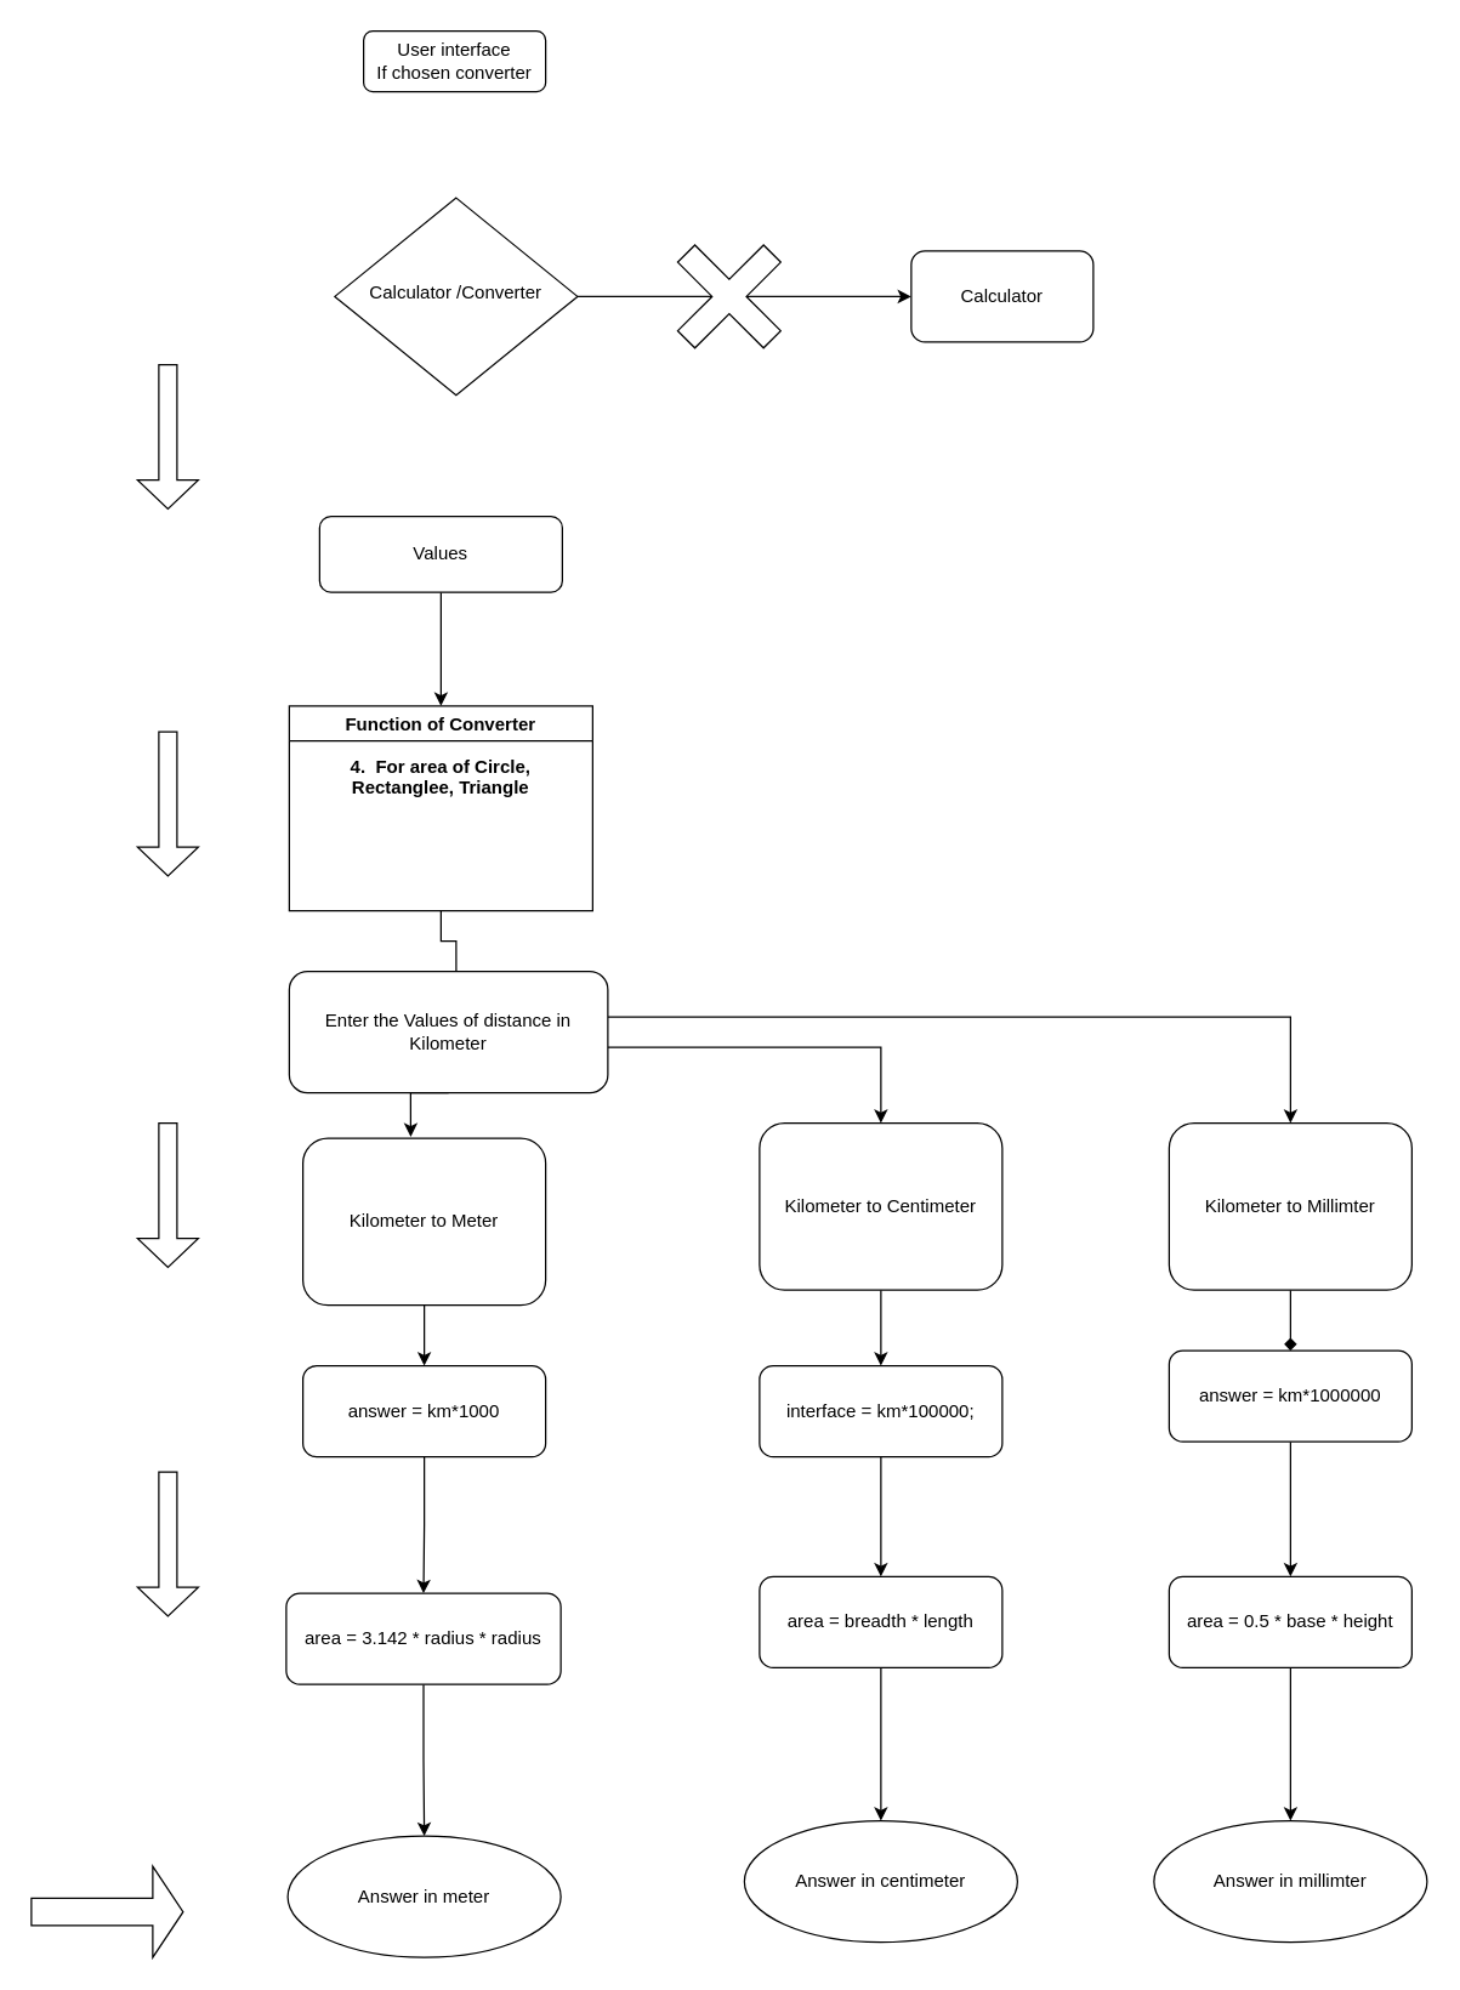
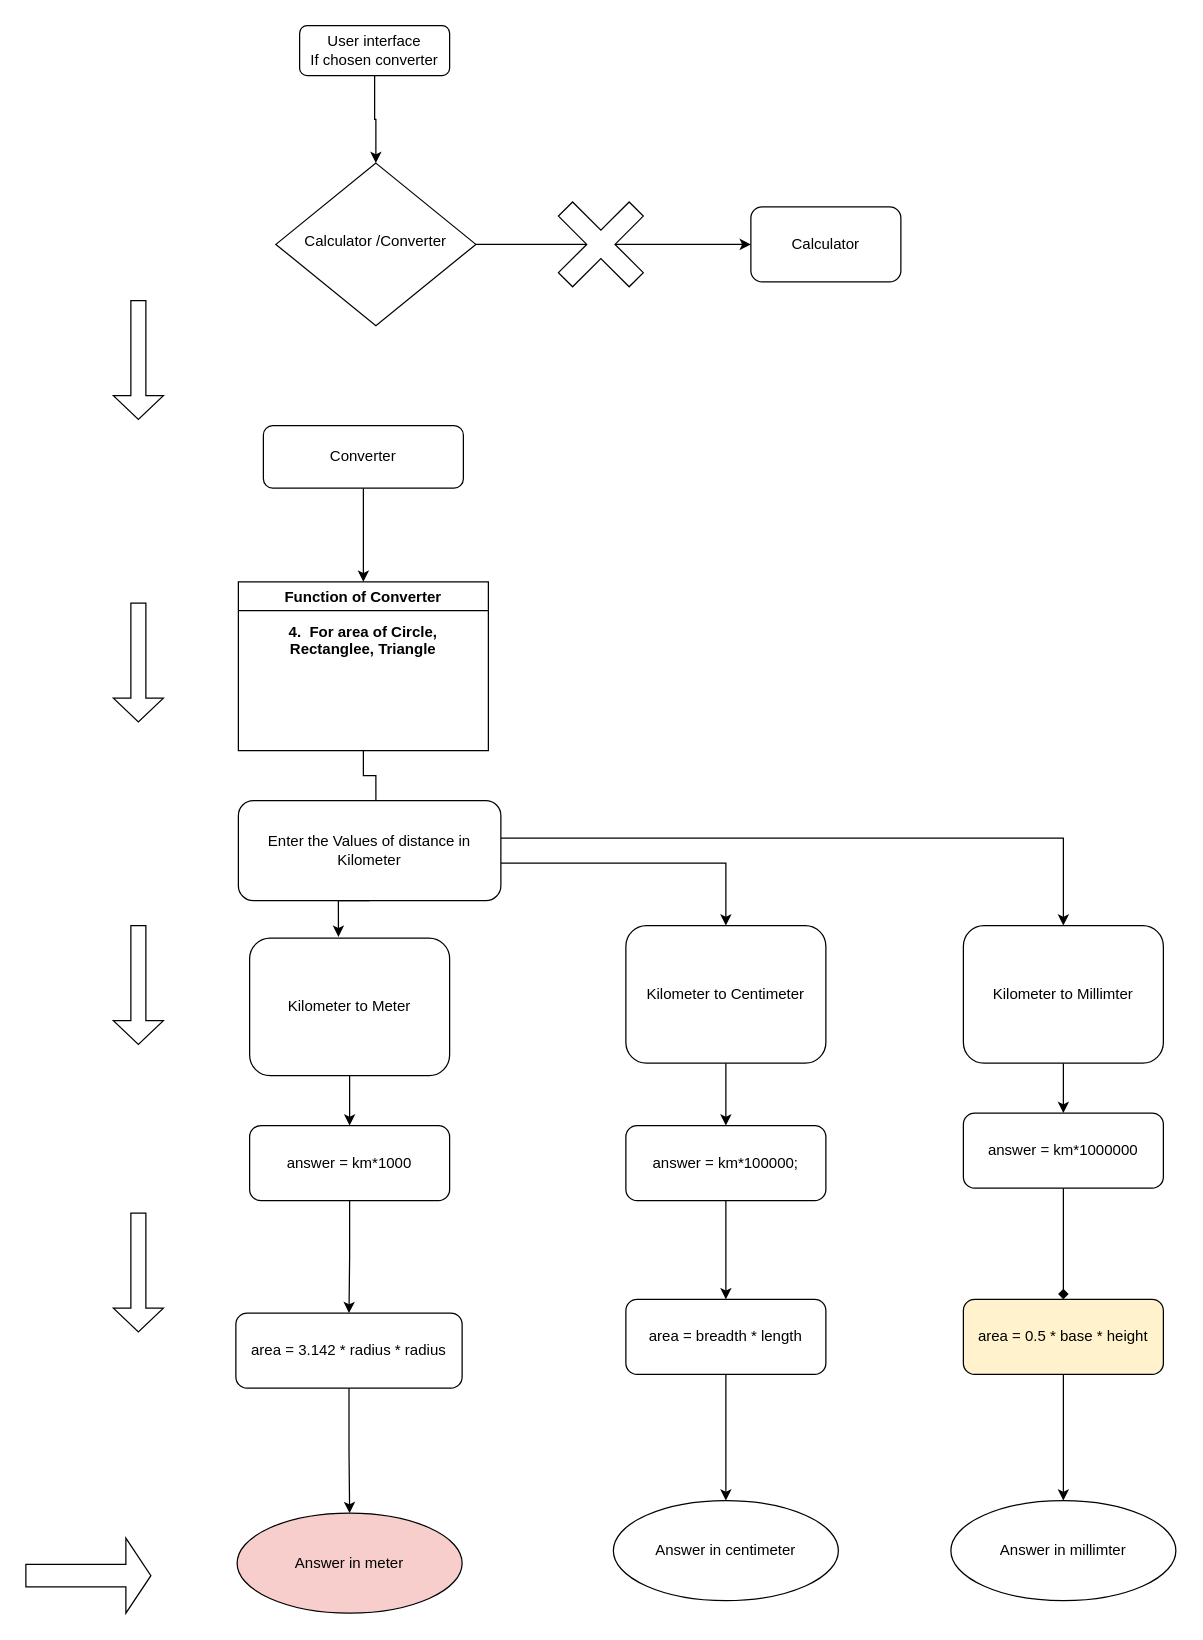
+ <mxCell id="2" style="edgeStyle=orthogonalEdgeStyle;rounded=0;orthogonalLoop=1;jettySize=auto;html=1;exitX=0.5;exitY=1;exitDx=0;exitDy=0;entryX=0.5;entryY=0;entryDx=0;entryDy=0;" parent="1" source="3" target="5" edge="1"><mxGeometry relative="1" as="geometry" /></mxCell>
- <mxCell id="8" value="Values" style="rounded=1;whiteSpace=wrap;html=1;" parent="1" vertex="1"><mxGeometry x="210" y="340" width="160" height="50" as="geometry" /></mxCell>
+ <mxCell id="8" value="Converter" style="rounded=1;whiteSpace=wrap;html=1;" parent="1" vertex="1"><mxGeometry x="210" y="340" width="160" height="50" as="geometry" /></mxCell>
- <mxCell id="30" value="" style="edgeStyle=orthogonalEdgeStyle;rounded=0;orthogonalLoop=1;jettySize=auto;html=1;endArrow=diamond;" edge="1" parent="1" source="31" target="35"><mxGeometry relative="1" as="geometry" /></mxCell>
+ <mxCell id="30" value="" style="edgeStyle=orthogonalEdgeStyle;rounded=0;orthogonalLoop=1;jettySize=auto;html=1;" edge="1" parent="1" source="31" target="35"><mxGeometry relative="1" as="geometry" /></mxCell>
- <mxCell id="33" value="interface = km*100000;" style="rounded=1;whiteSpace=wrap;html=1;" vertex="1" parent="1"><mxGeometry x="500" y="900" width="160" height="60" as="geometry" /></mxCell>
+ <mxCell id="33" value="answer = km*100000;" style="rounded=1;whiteSpace=wrap;html=1;" vertex="1" parent="1"><mxGeometry x="500" y="900" width="160" height="60" as="geometry" /></mxCell>
- <mxCell id="34" value="" style="edgeStyle=orthogonalEdgeStyle;rounded=0;orthogonalLoop=1;jettySize=auto;html=1;" edge="1" parent="1" source="35" target="39"><mxGeometry relative="1" as="geometry" /></mxCell>
+ <mxCell id="34" value="" style="edgeStyle=orthogonalEdgeStyle;rounded=0;orthogonalLoop=1;jettySize=auto;html=1;endArrow=diamond;" edge="1" parent="1" source="35" target="39"><mxGeometry relative="1" as="geometry" /></mxCell>
- <mxCell id="39" value="area = 0.5 * base * height" style="rounded=1;whiteSpace=wrap;html=1;" vertex="1" parent="1"><mxGeometry x="770" y="1039" width="160" height="60" as="geometry" /></mxCell>
+ <mxCell id="39" value="area = 0.5 * base * height" style="rounded=1;whiteSpace=wrap;html=1;fillColor=#fff2cc;" vertex="1" parent="1"><mxGeometry x="770" y="1039" width="160" height="60" as="geometry" /></mxCell>
- <mxCell id="17" value="Answer in meter" style="ellipse;whiteSpace=wrap;html=1;" parent="1" vertex="1"><mxGeometry x="189" y="1210" width="180" height="80" as="geometry" /></mxCell>
+ <mxCell id="17" value="Answer in meter" style="ellipse;whiteSpace=wrap;html=1;fillColor=#f8cecc;" parent="1" vertex="1"><mxGeometry x="189" y="1210" width="180" height="80" as="geometry" /></mxCell>
